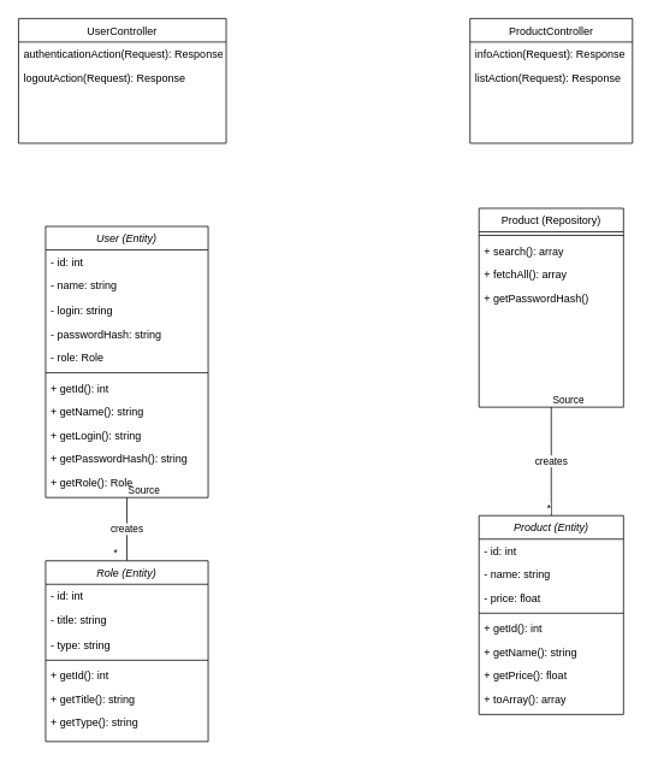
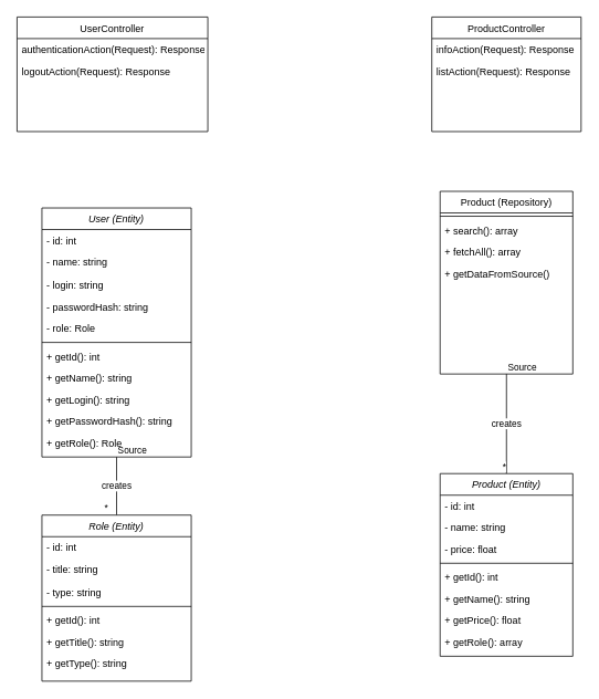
- <mxCell id="12" value="+ getPasswordHash()" style="text;align=left;verticalAlign=top;spacingLeft=4;spacingRight=4;overflow=hidden;rotatable=0;points=[[0,0.5],[1,0.5]];portConstraint=eastwest;" vertex="1" parent="8"><mxGeometry y="86" width="160" height="26" as="geometry" /></mxCell>
+ <mxCell id="12" value="+ getDataFromSource()" style="text;align=left;verticalAlign=top;spacingLeft=4;spacingRight=4;overflow=hidden;rotatable=0;points=[[0,0.5],[1,0.5]];portConstraint=eastwest;" vertex="1" parent="8"><mxGeometry y="86" width="160" height="26" as="geometry" /></mxCell>
- <mxCell id="24" value="+ toArray(): array" style="text;align=left;verticalAlign=top;spacingLeft=4;spacingRight=4;overflow=hidden;rotatable=0;points=[[0,0.5],[1,0.5]];portConstraint=eastwest;" vertex="1" parent="16"><mxGeometry y="190" width="160" height="26" as="geometry" /></mxCell>
+ <mxCell id="24" value="+ getRole(): array" style="text;align=left;verticalAlign=top;spacingLeft=4;spacingRight=4;overflow=hidden;rotatable=0;points=[[0,0.5],[1,0.5]];portConstraint=eastwest;" vertex="1" parent="16"><mxGeometry y="190" width="160" height="26" as="geometry" /></mxCell>
